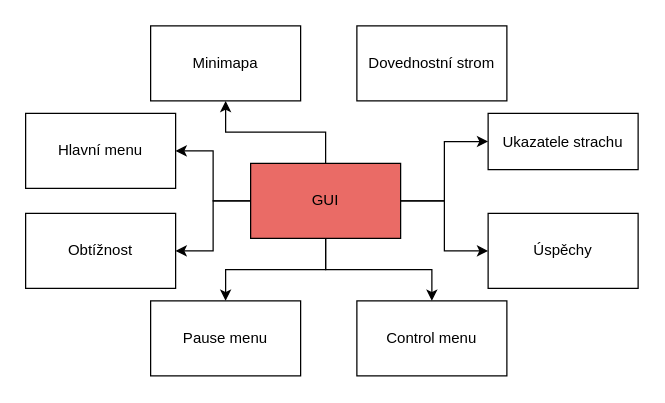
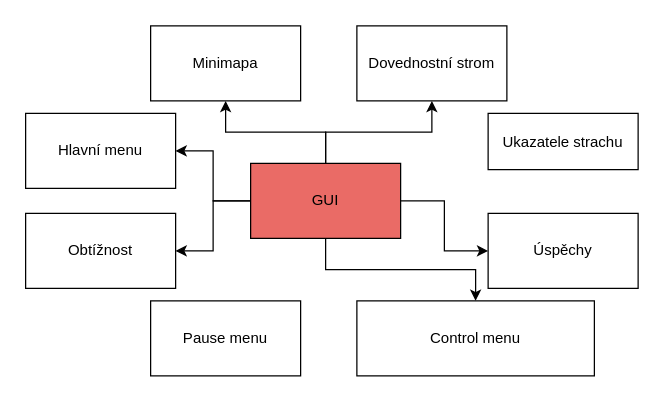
- <mxCell id="4" style="edgeStyle=orthogonalEdgeStyle;rounded=0;orthogonalLoop=1;jettySize=auto;html=1;entryX=0;entryY=0.5;entryDx=0;entryDy=0;" parent="1" source="9" target="13" edge="1"><mxGeometry relative="1" as="geometry" /></mxCell>
- <mxCell id="6" style="edgeStyle=orthogonalEdgeStyle;rounded=0;orthogonalLoop=1;jettySize=auto;html=1;" parent="1" source="9" target="11" edge="1"><mxGeometry relative="1" as="geometry" /></mxCell>
+ <mxCell id="6" style="edgeStyle=orthogonalEdgeStyle;rounded=0;orthogonalLoop=1;jettySize=auto;html=1;entryX=0.5;entryY=1;entryDx=0;entryDy=0;" parent="1" source="9" target="15" edge="1"><mxGeometry relative="1" as="geometry" /></mxCell>
- <mxCell id="12" value="Control menu" style="rounded=0;whiteSpace=wrap;html=1;" parent="1" vertex="1"><mxGeometry x="285" y="240" width="120" height="60" as="geometry" /></mxCell>
+ <mxCell id="12" value="Control menu" style="rounded=0;whiteSpace=wrap;html=1;" parent="1" vertex="1"><mxGeometry x="285" y="240" width="190" height="60" as="geometry" /></mxCell>
